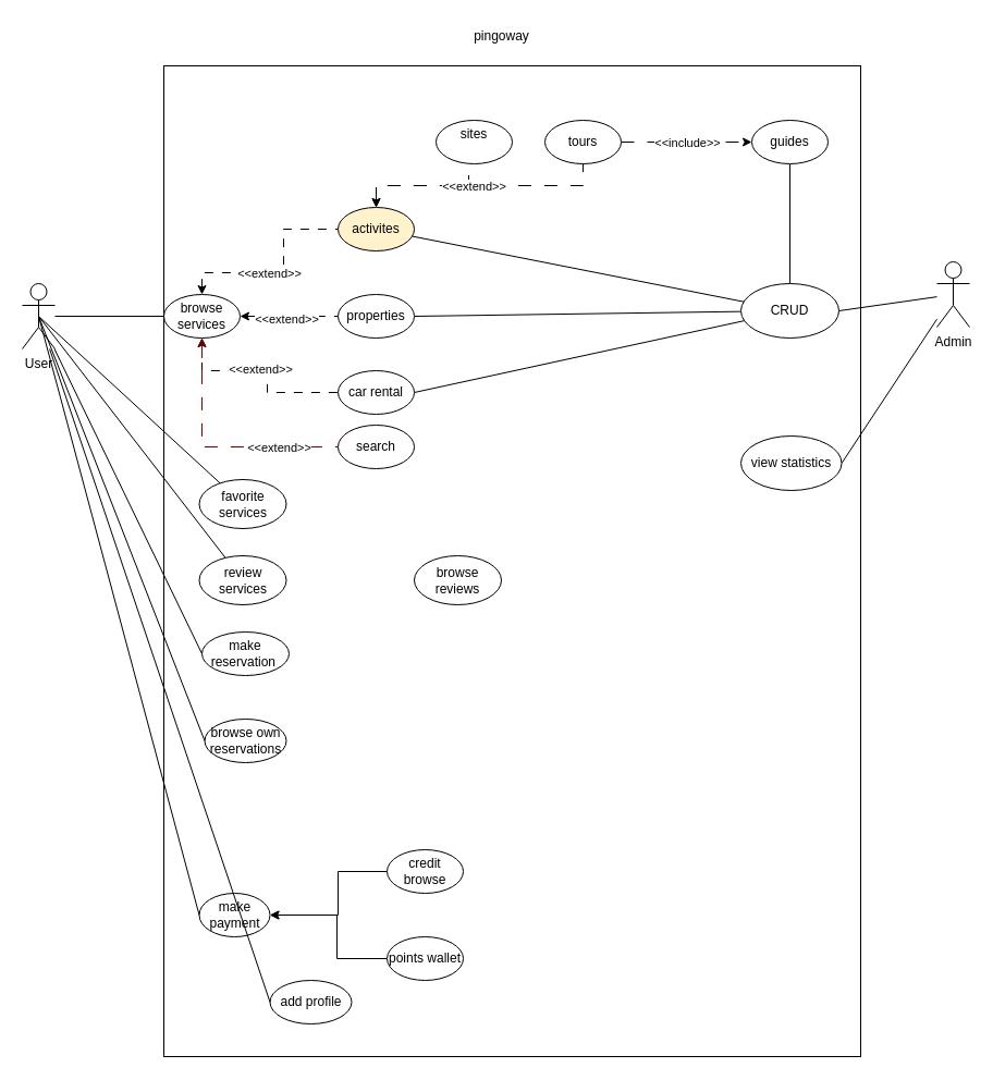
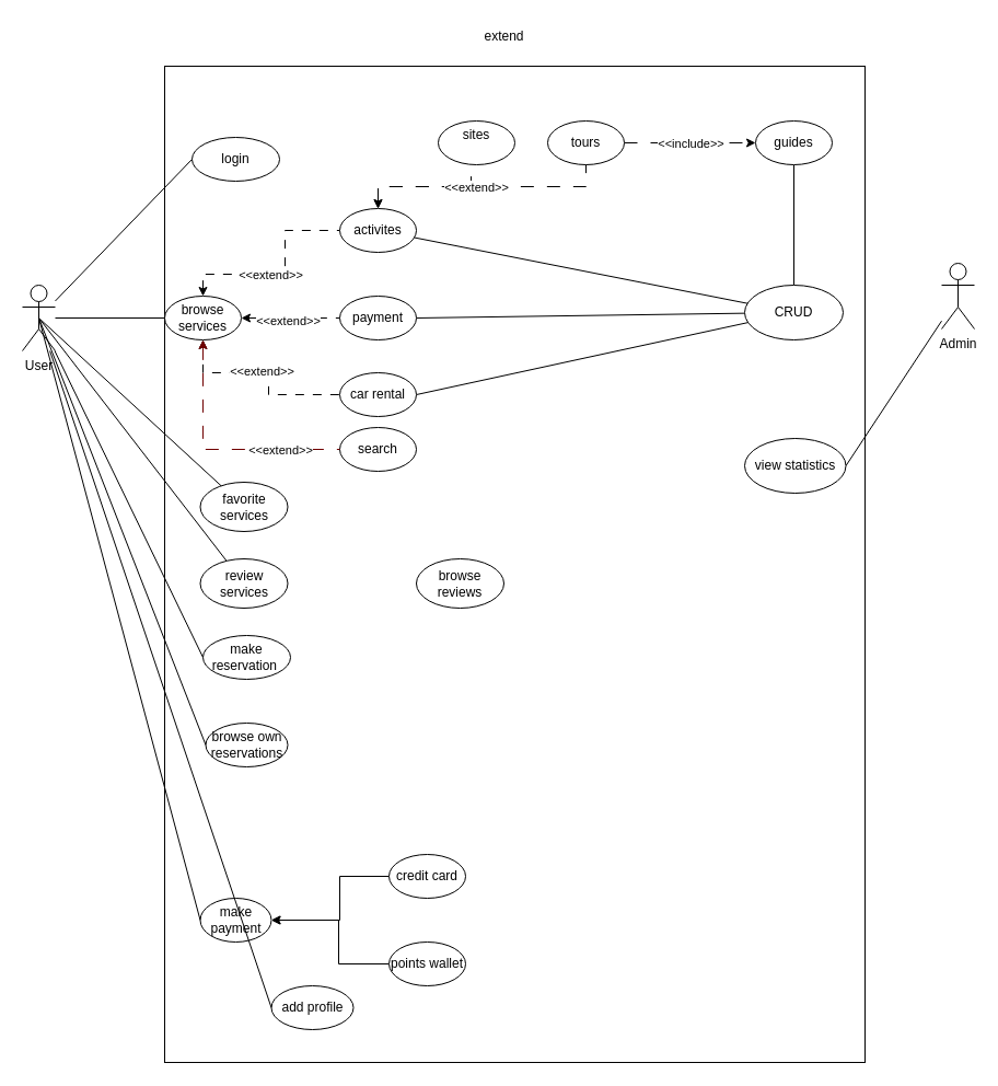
- <mxCell id="4" value="pingoway&lt;div&gt;&lt;br&gt;&lt;/div&gt;" style="text;html=1;align=center;verticalAlign=middle;resizable=0;points=[];autosize=1;strokeColor=none;fillColor=none;" vertex="1" parent="1"><mxGeometry x="425" y="20" width="70" height="40" as="geometry" /></mxCell>
+ <mxCell id="4" value="extend&lt;div&gt;&lt;br&gt;&lt;/div&gt;" style="text;html=1;align=center;verticalAlign=middle;resizable=0;points=[];autosize=1;strokeColor=none;fillColor=none;" vertex="1" parent="1"><mxGeometry x="425" y="20" width="70" height="40" as="geometry" /></mxCell>
+ <mxCell id="37" value="login" style="ellipse;whiteSpace=wrap;html=1;" vertex="1" parent="1"><mxGeometry x="175" y="125" width="80" height="40" as="geometry" /></mxCell>
+ <mxCell id="38" style="rounded=0;orthogonalLoop=1;jettySize=auto;html=1;entryX=0;entryY=0.5;entryDx=0;entryDy=0;endArrow=none;endFill=0;" edge="1" parent="1" source="2" target="37"><mxGeometry relative="1" as="geometry"><mxPoint x="70" y="260" as="sourcePoint" /></mxGeometry></mxCell>
- <mxCell id="19" value="activites" style="ellipse;whiteSpace=wrap;html=1;fillColor=#fff2cc;" vertex="1" parent="1"><mxGeometry x="310" y="190" width="70" height="40" as="geometry" /></mxCell>
+ <mxCell id="19" value="activites" style="ellipse;whiteSpace=wrap;html=1;" vertex="1" parent="1"><mxGeometry x="310" y="190" width="70" height="40" as="geometry" /></mxCell>
- <mxCell id="49" value="" style="rounded=0;orthogonalLoop=1;jettySize=auto;html=1;entryX=1;entryY=0.5;entryDx=0;entryDy=0;endArrow=none;endFill=0;" edge="1" parent="1" source="10" target="50"><mxGeometry relative="1" as="geometry"><mxPoint x="860" y="273" as="sourcePoint" /><mxPoint x="380" y="360" as="targetPoint" /></mxGeometry></mxCell>
- <mxCell id="20" value="properties" style="ellipse;whiteSpace=wrap;html=1;" vertex="1" parent="1"><mxGeometry x="310" y="270" width="70" height="40" as="geometry" /></mxCell>
+ <mxCell id="20" value="payment" style="ellipse;whiteSpace=wrap;html=1;" vertex="1" parent="1"><mxGeometry x="310" y="270" width="70" height="40" as="geometry" /></mxCell>
- <mxCell id="40" value="credit browse" style="ellipse;whiteSpace=wrap;html=1;" vertex="1" parent="1"><mxGeometry x="355" y="780" width="70" height="40" as="geometry" /></mxCell>
+ <mxCell id="40" value="credit card" style="ellipse;whiteSpace=wrap;html=1;" vertex="1" parent="1"><mxGeometry x="355" y="780" width="70" height="40" as="geometry" /></mxCell>
